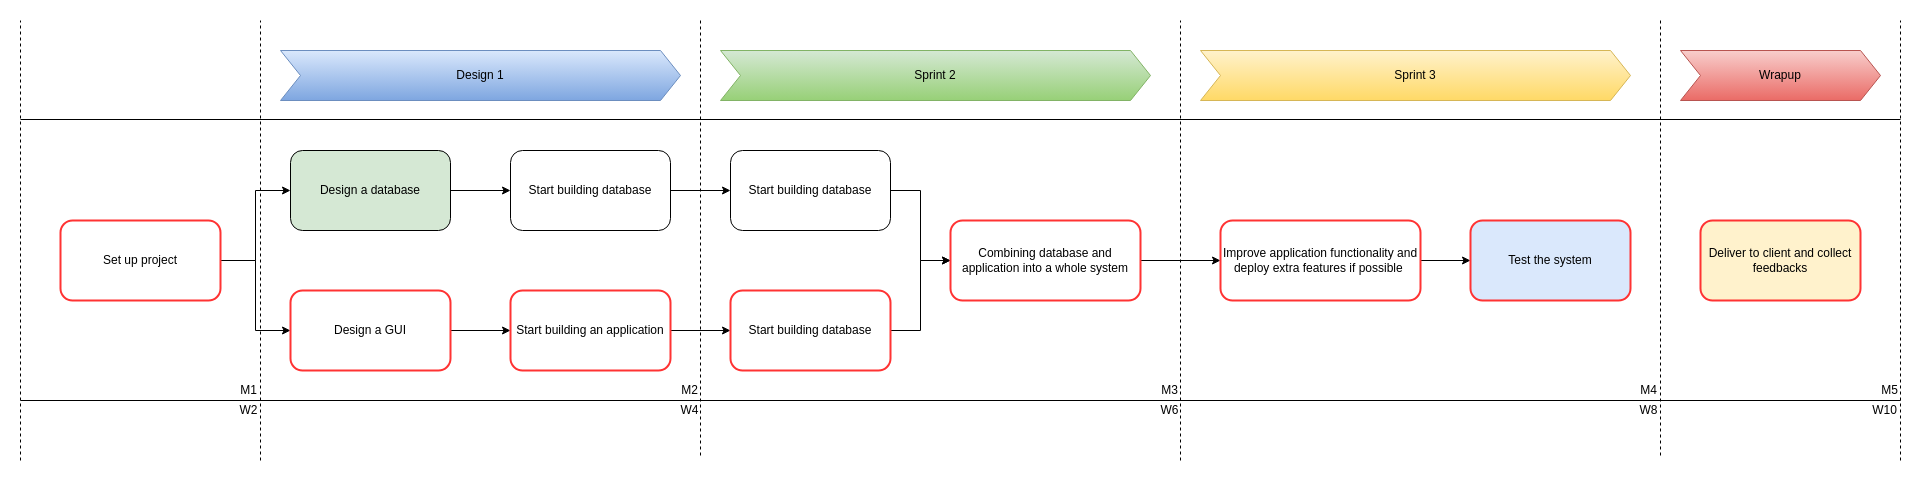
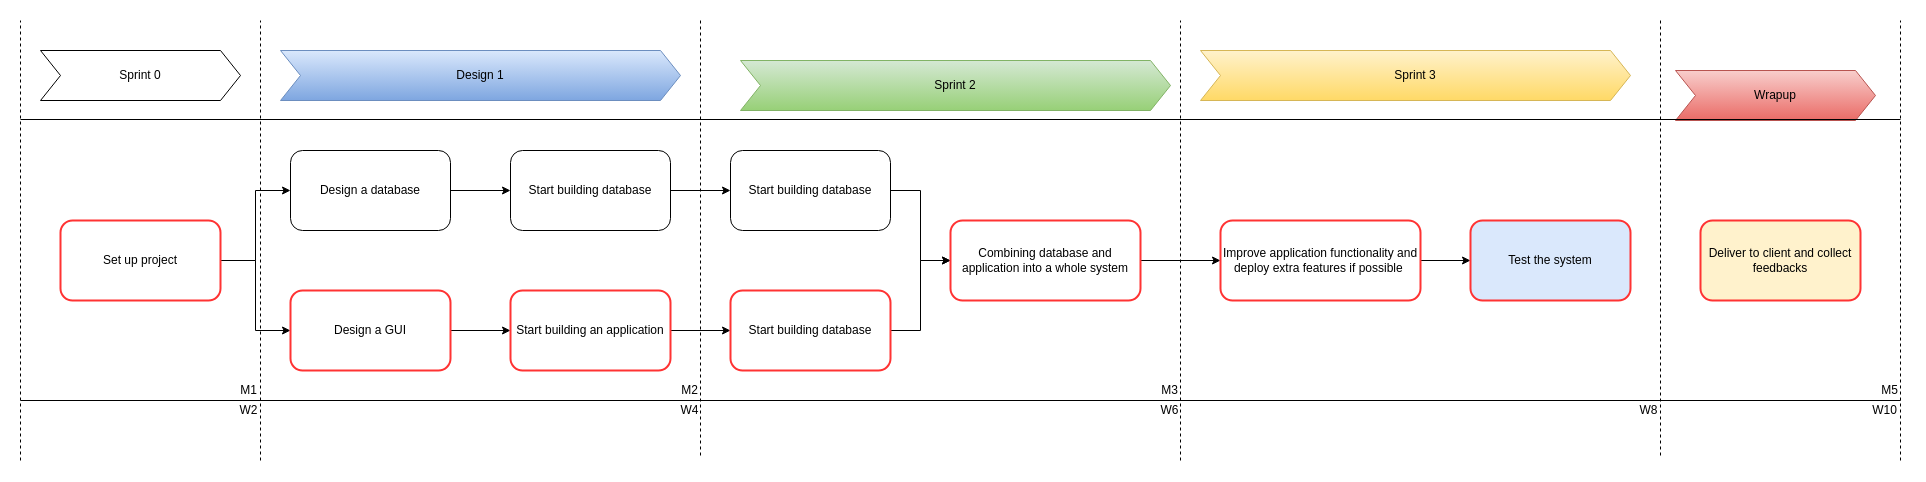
+ <mxCell id="2" value="Sprint 0" style="shape=step;perimeter=stepPerimeter;whiteSpace=wrap;html=1;fixedSize=1;" vertex="1" parent="1"><mxGeometry x="40" y="50" width="200" height="50" as="geometry" /></mxCell>
- <mxCell id="4" value="Sprint 2" style="shape=step;perimeter=stepPerimeter;whiteSpace=wrap;html=1;fixedSize=1;fillColor=#d5e8d4;strokeColor=#82b366;gradientColor=#97d077;" vertex="1" parent="1"><mxGeometry x="720" y="50" width="430" height="50" as="geometry" /></mxCell>
+ <mxCell id="4" value="Sprint 2" style="shape=step;perimeter=stepPerimeter;whiteSpace=wrap;html=1;fixedSize=1;fillColor=#d5e8d4;strokeColor=#82b366;gradientColor=#97d077;" vertex="1" parent="1"><mxGeometry x="740" y="60" width="430" height="50" as="geometry" /></mxCell>
- <mxCell id="6" value="Wrapup" style="shape=step;perimeter=stepPerimeter;whiteSpace=wrap;html=1;fixedSize=1;fillColor=#f8cecc;strokeColor=#b85450;gradientColor=#ea6b66;" vertex="1" parent="1"><mxGeometry x="1680" y="50" width="200" height="50" as="geometry" /></mxCell>
+ <mxCell id="6" value="Wrapup" style="shape=step;perimeter=stepPerimeter;whiteSpace=wrap;html=1;fixedSize=1;fillColor=#f8cecc;strokeColor=#b85450;gradientColor=#ea6b66;" vertex="1" parent="1"><mxGeometry x="1675" y="70" width="200" height="50" as="geometry" /></mxCell>
- <mxCell id="19" value="Design a database" style="rounded=1;whiteSpace=wrap;html=1;fillColor=#d5e8d4;" vertex="1" parent="1"><mxGeometry x="290" y="150" width="160" height="80" as="geometry" /></mxCell>
+ <mxCell id="19" value="Design a database" style="rounded=1;whiteSpace=wrap;html=1;" vertex="1" parent="1"><mxGeometry x="290" y="150" width="160" height="80" as="geometry" /></mxCell>
- <mxCell id="46" value="M4" style="text;html=1;align=center;verticalAlign=middle;resizable=0;points=[];autosize=1;" vertex="1" parent="1"><mxGeometry x="1633" y="380" width="30" height="20" as="geometry" /></mxCell>
